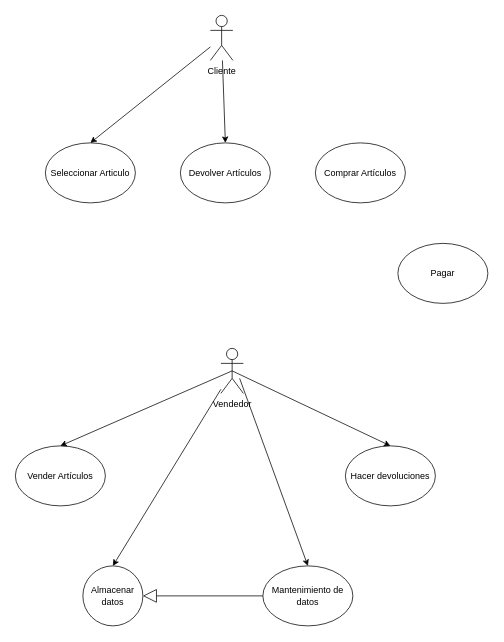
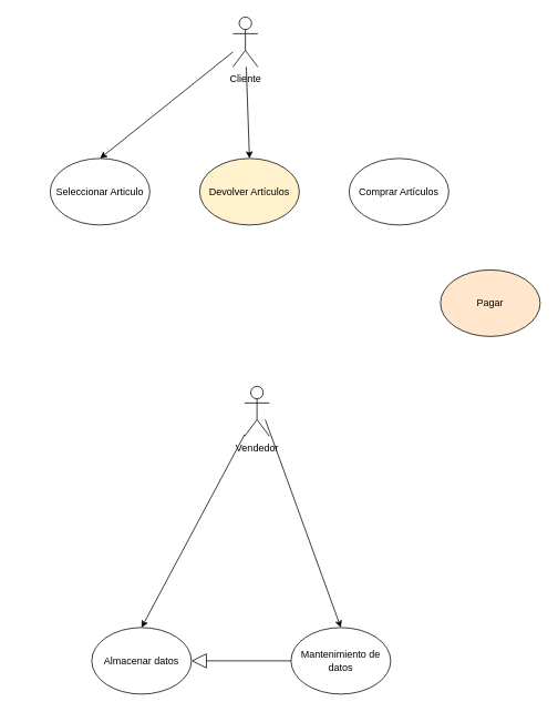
- <mxCell id="14" value="Devolver Artículos" style="ellipse;whiteSpace=wrap;html=1;" parent="1" vertex="1"><mxGeometry x="240" y="190" width="120" height="80" as="geometry" /></mxCell>
+ <mxCell id="14" value="Devolver Artículos" style="ellipse;whiteSpace=wrap;html=1;fillColor=#fff2cc;" parent="1" vertex="1"><mxGeometry x="240" y="190" width="120" height="80" as="geometry" /></mxCell>
- <mxCell id="9" value="Pagar" style="ellipse;whiteSpace=wrap;html=1;" parent="1" vertex="1"><mxGeometry x="530" y="324" width="120" height="80" as="geometry" /></mxCell>
+ <mxCell id="9" value="Pagar" style="ellipse;whiteSpace=wrap;html=1;fillColor=#ffe6cc;" parent="1" vertex="1"><mxGeometry x="530" y="324" width="120" height="80" as="geometry" /></mxCell>
- <mxCell id="6" value="" style="endArrow=classic;html=1;rounded=0;entryX=0.5;entryY=0;entryDx=0;entryDy=0;exitX=0.5;exitY=0.5;exitDx=0;exitDy=0;exitPerimeter=0;" parent="1" source="3" target="5" edge="1"><mxGeometry width="50" height="50" relative="1" as="geometry"><mxPoint x="310" y="874" as="sourcePoint" /><mxPoint x="570" y="564" as="targetPoint" /></mxGeometry></mxCell>
- <mxCell id="13" value="" style="endArrow=classic;html=1;rounded=0;exitX=0.5;exitY=0.5;exitDx=0;exitDy=0;exitPerimeter=0;entryX=0.5;entryY=0;entryDx=0;entryDy=0;" parent="1" source="3" target="12" edge="1"><mxGeometry width="50" height="50" relative="1" as="geometry"><mxPoint x="780" y="734" as="sourcePoint" /><mxPoint x="520" y="544" as="targetPoint" /></mxGeometry></mxCell>
- <mxCell id="5" value="Vender Artículos" style="ellipse;whiteSpace=wrap;html=1;" parent="1" vertex="1"><mxGeometry x="20" y="594" width="120" height="80" as="geometry" /></mxCell>
- <mxCell id="12" value="Hacer devoluciones" style="ellipse;whiteSpace=wrap;html=1;" parent="1" vertex="1"><mxGeometry x="460" y="594" width="120" height="80" as="geometry" /></mxCell>
- <mxCell id="7" value="Almacenar datos" style="ellipse;whiteSpace=wrap;html=1;" parent="1" vertex="1"><mxGeometry x="110" y="754" width="80" height="80" as="geometry" /></mxCell>
+ <mxCell id="7" value="Almacenar datos" style="ellipse;whiteSpace=wrap;html=1;" parent="1" vertex="1"><mxGeometry x="110" y="754" width="120" height="80" as="geometry" /></mxCell>
